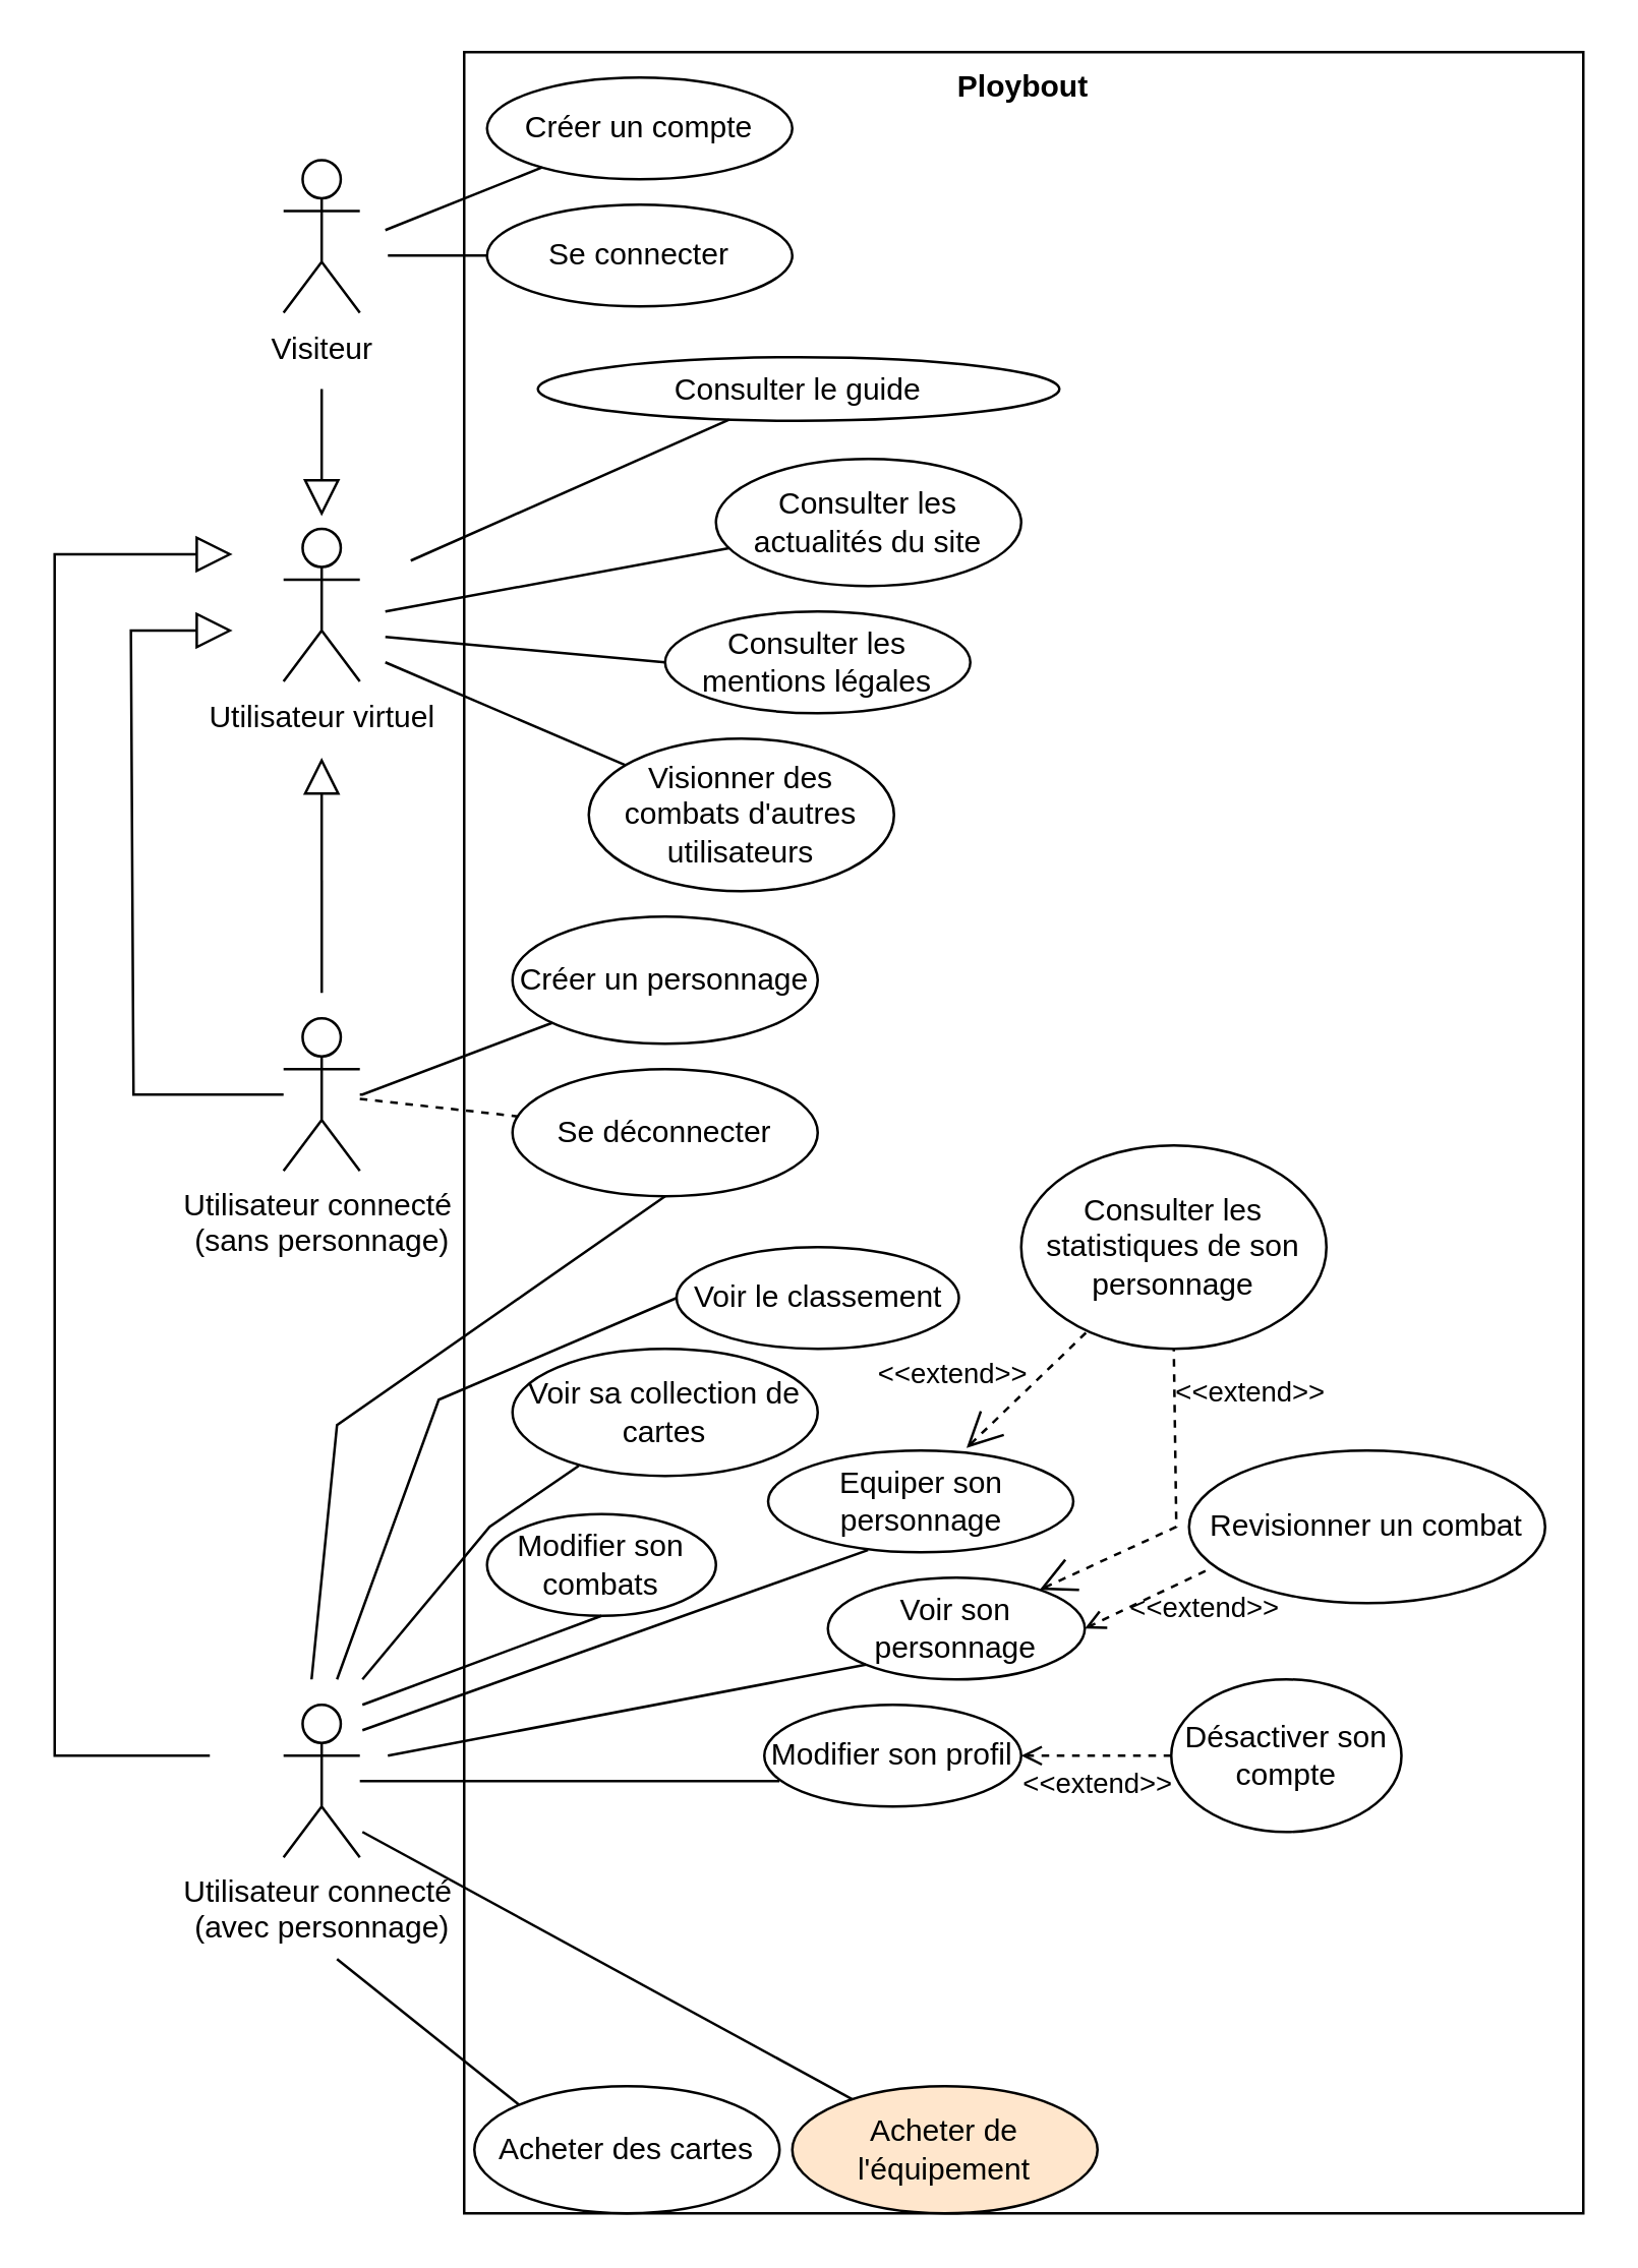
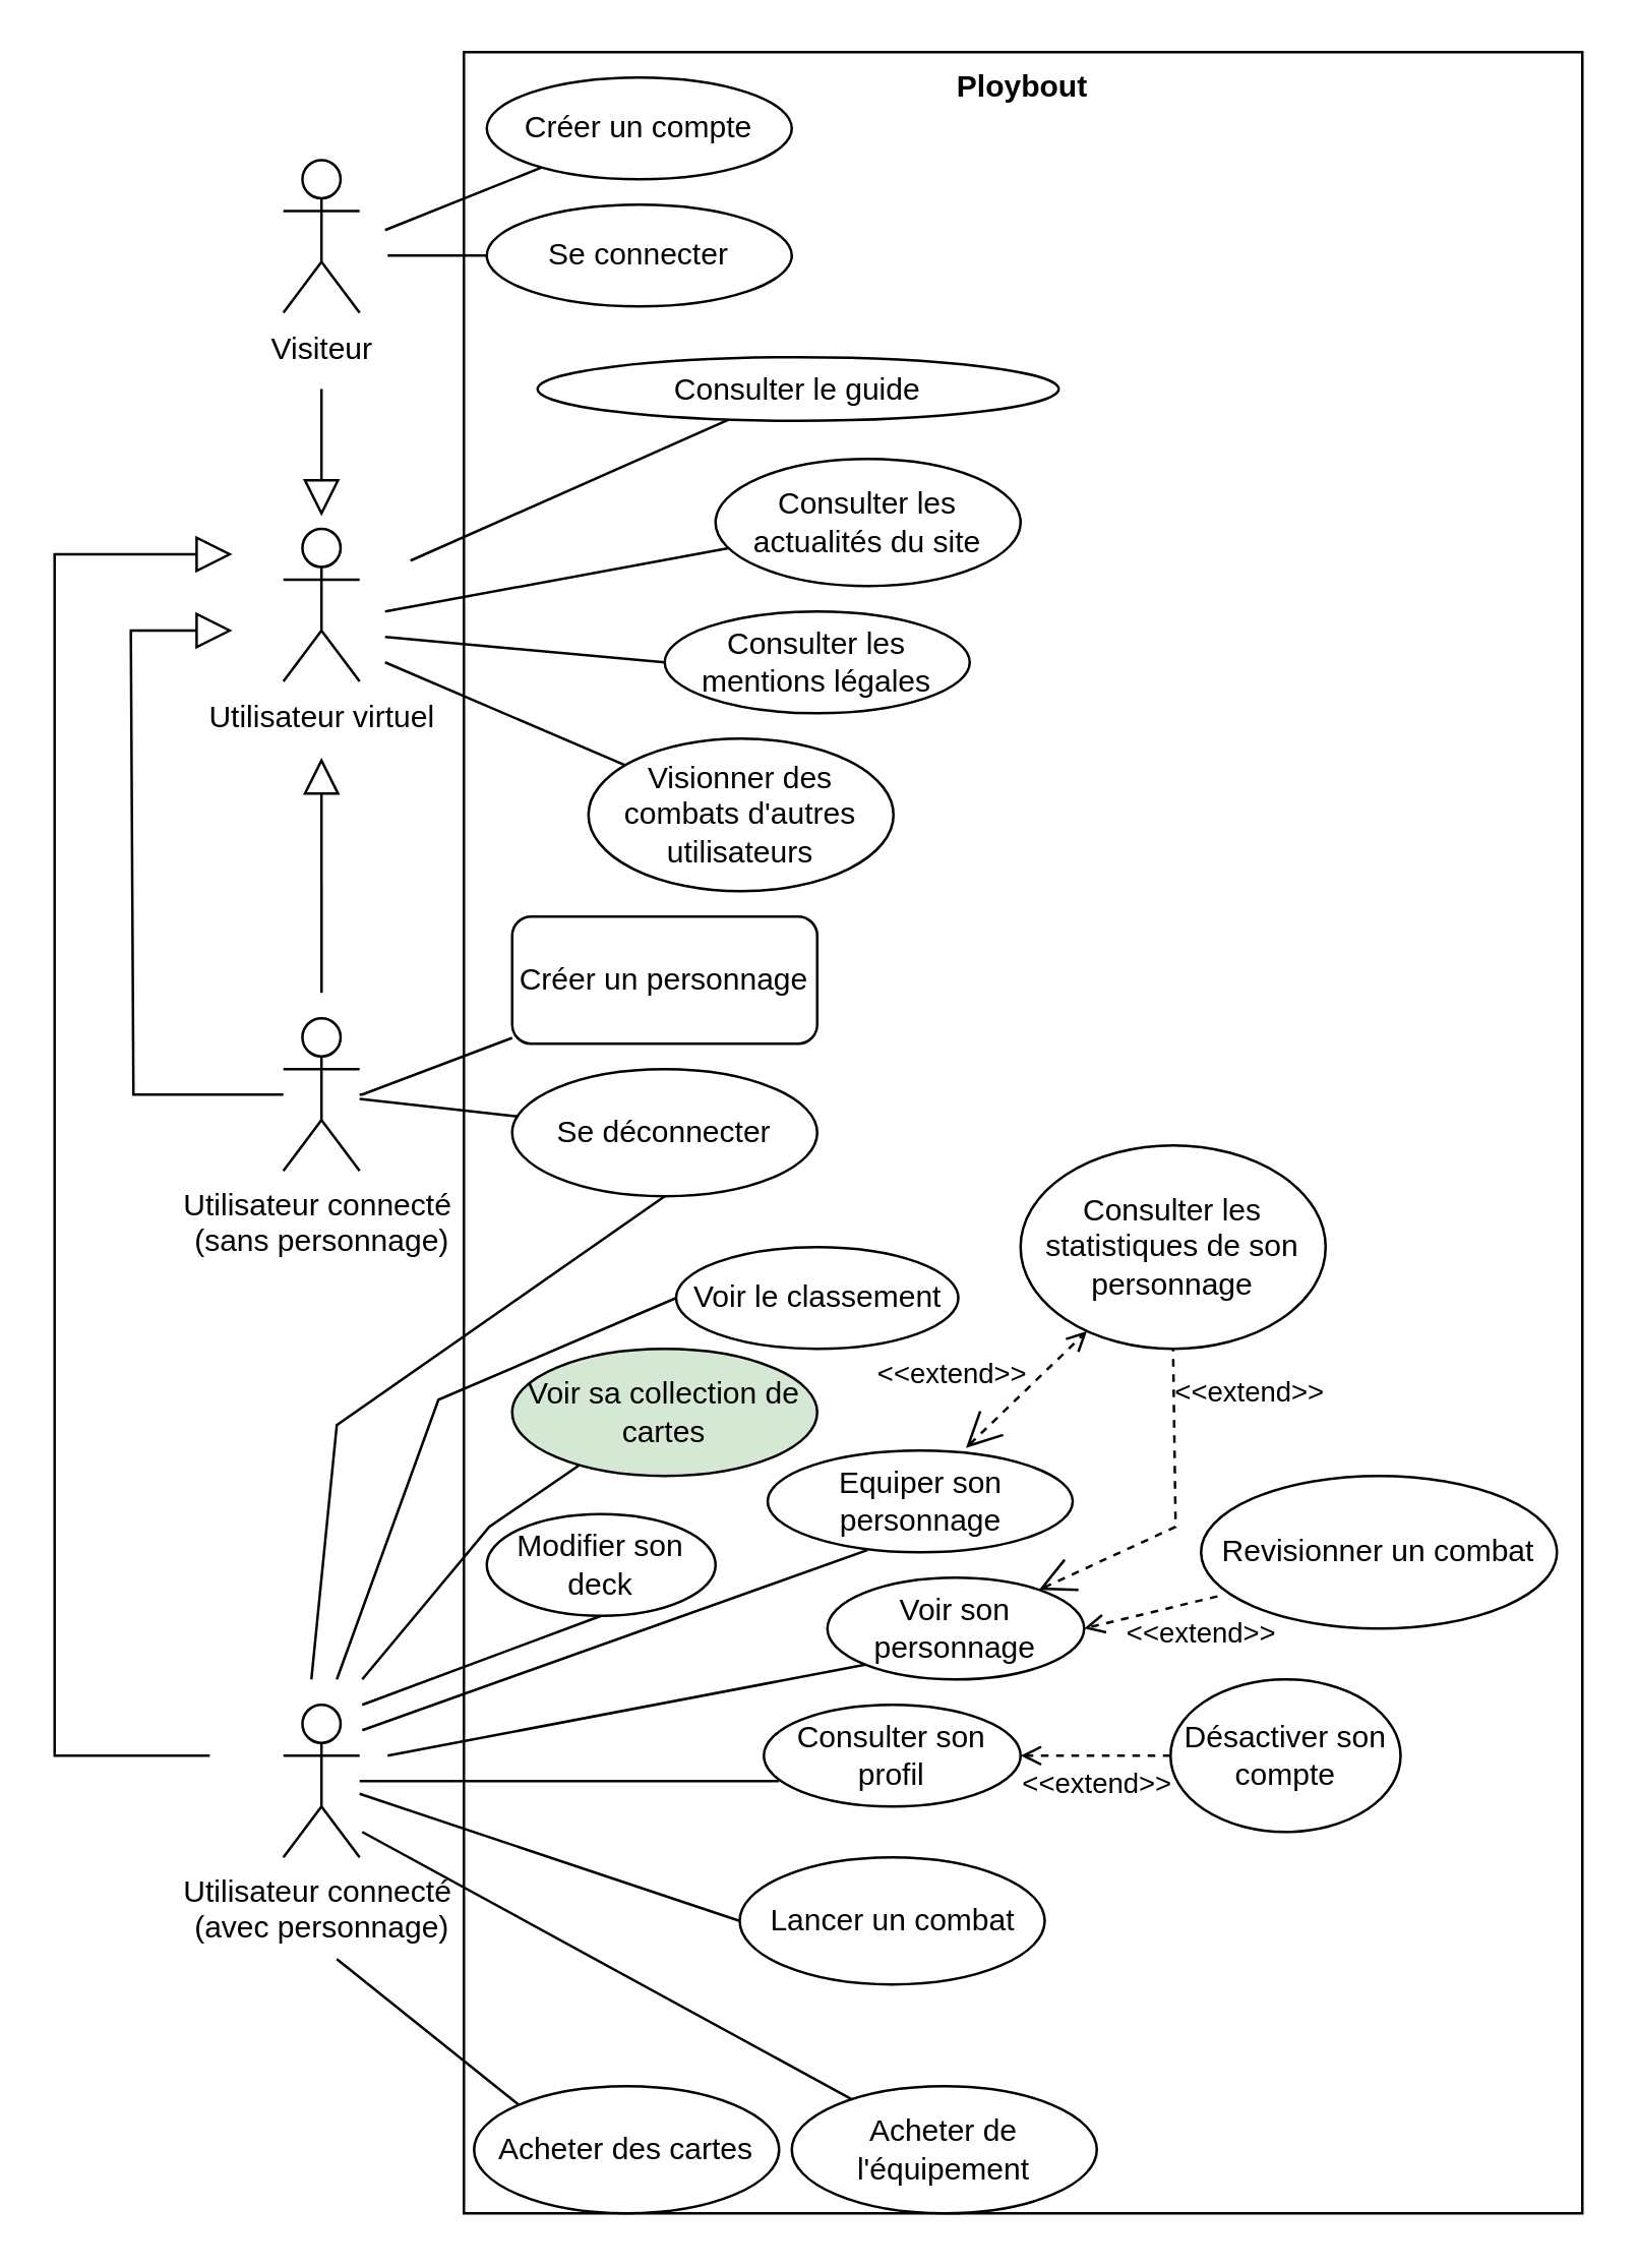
- <mxCell id="13" value="Créer un personnage" style="ellipse;whiteSpace=wrap;html=1;" parent="1" vertex="1"><mxGeometry x="201" y="360" width="120" height="50" as="geometry" /></mxCell>
+ <mxCell id="13" value="Créer un personnage" style="whiteSpace=wrap;html=1;rounded=1;" parent="1" vertex="1"><mxGeometry x="201" y="360" width="120" height="50" as="geometry" /></mxCell>
- <mxCell id="30" value="" style="endArrow=none;html=1;rounded=0;dashed=1;" parent="1" source="21" target="17" edge="1"><mxGeometry width="50" height="50" relative="1" as="geometry"><mxPoint x="151" y="465" as="sourcePoint" /><mxPoint x="421" y="450" as="targetPoint" /></mxGeometry></mxCell>
+ <mxCell id="30" value="" style="endArrow=none;html=1;rounded=0;" parent="1" source="21" target="17" edge="1"><mxGeometry width="50" height="50" relative="1" as="geometry"><mxPoint x="151" y="465" as="sourcePoint" /><mxPoint x="421" y="450" as="targetPoint" /></mxGeometry></mxCell>
- <mxCell id="43" value="&amp;lt;&amp;lt;extend&amp;gt;&amp;gt;" style="edgeStyle=none;html=1;startArrow=open;endArrow=none;startSize=12;verticalAlign=bottom;dashed=1;labelBackgroundColor=none;rounded=0;exitX=0.65;exitY=-0.025;exitDx=0;exitDy=0;exitPerimeter=0;" parent="1" source="9" target="40" edge="1"><mxGeometry x="-0.69" y="18" width="160" relative="1" as="geometry"><mxPoint x="311" y="610" as="sourcePoint" /><mxPoint x="471" y="610" as="targetPoint" /><mxPoint as="offset" /></mxGeometry></mxCell>
+ <mxCell id="43" value="&amp;lt;&amp;lt;extend&amp;gt;&amp;gt;" style="edgeStyle=none;html=1;startArrow=open;endArrow=open;startSize=12;verticalAlign=bottom;dashed=1;labelBackgroundColor=none;rounded=0;exitX=0.65;exitY=-0.025;exitDx=0;exitDy=0;exitPerimeter=0;" parent="1" source="9" target="40" edge="1"><mxGeometry x="-0.69" y="18" width="160" relative="1" as="geometry"><mxPoint x="311" y="610" as="sourcePoint" /><mxPoint x="471" y="610" as="targetPoint" /><mxPoint as="offset" /></mxGeometry></mxCell>
- <mxCell id="18" value="Voir sa collection de cartes" style="ellipse;whiteSpace=wrap;html=1;" parent="1" vertex="1"><mxGeometry x="201" y="530" width="120" height="50" as="geometry" /></mxCell>
+ <mxCell id="18" value="Voir sa collection de cartes" style="ellipse;whiteSpace=wrap;html=1;fillColor=#d5e8d4;" parent="1" vertex="1"><mxGeometry x="201" y="530" width="120" height="50" as="geometry" /></mxCell>
- <mxCell id="19" value="Revisionner un combat" style="ellipse;whiteSpace=wrap;html=1;" parent="1" vertex="1"><mxGeometry x="467" y="570" width="140" height="60" as="geometry" /></mxCell>
+ <mxCell id="19" value="Revisionner un combat" style="ellipse;whiteSpace=wrap;html=1;" parent="1" vertex="1"><mxGeometry x="472" y="580" width="140" height="60" as="geometry" /></mxCell>
- <mxCell id="10" value="Modifier son combats" style="ellipse;whiteSpace=wrap;html=1;" parent="1" vertex="1"><mxGeometry x="191" y="595" width="90" height="40" as="geometry" /></mxCell>
+ <mxCell id="10" value="Modifier son deck" style="ellipse;whiteSpace=wrap;html=1;" parent="1" vertex="1"><mxGeometry x="191" y="595" width="90" height="40" as="geometry" /></mxCell>
- <mxCell id="48" value="Modifier son profil" style="ellipse;whiteSpace=wrap;html=1;" parent="1" vertex="1"><mxGeometry x="300" y="670" width="101" height="40" as="geometry" /></mxCell>
+ <mxCell id="48" value="Consulter son profil" style="ellipse;whiteSpace=wrap;html=1;" parent="1" vertex="1"><mxGeometry x="300" y="670" width="101" height="40" as="geometry" /></mxCell>
+ <mxCell id="37" value="" style="endArrow=none;html=1;rounded=0;entryX=0;entryY=0.5;entryDx=0;entryDy=0;" parent="1" source="4" target="8" edge="1"><mxGeometry width="50" height="50" relative="1" as="geometry"><mxPoint x="161" y="780" as="sourcePoint" /><mxPoint x="421" y="580" as="targetPoint" /></mxGeometry></mxCell>
+ <mxCell id="8" value="Lancer un combat" style="ellipse;whiteSpace=wrap;html=1;" parent="1" vertex="1"><mxGeometry x="290.5" y="730" width="120" height="50" as="geometry" /></mxCell>
- <mxCell id="16" value="Acheter de l'équipement" style="ellipse;whiteSpace=wrap;html=1;fillColor=#ffe6cc;" parent="1" vertex="1"><mxGeometry x="311" y="820" width="120" height="50" as="geometry" /></mxCell>
+ <mxCell id="16" value="Acheter de l'équipement" style="ellipse;whiteSpace=wrap;html=1;" parent="1" vertex="1"><mxGeometry x="311" y="820" width="120" height="50" as="geometry" /></mxCell>
